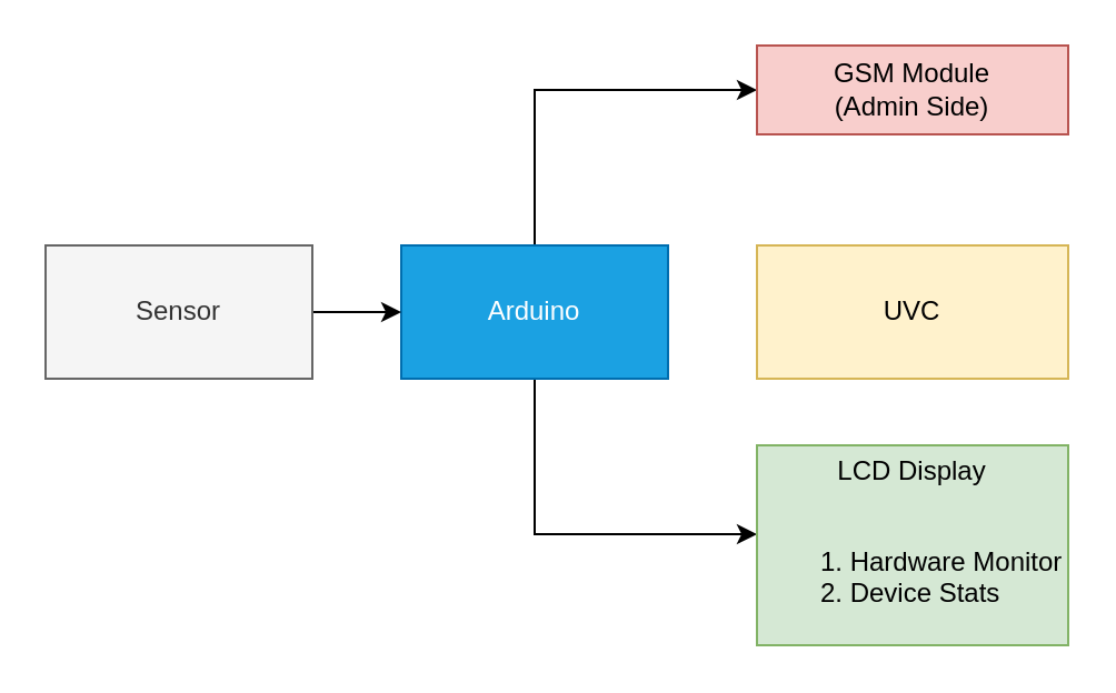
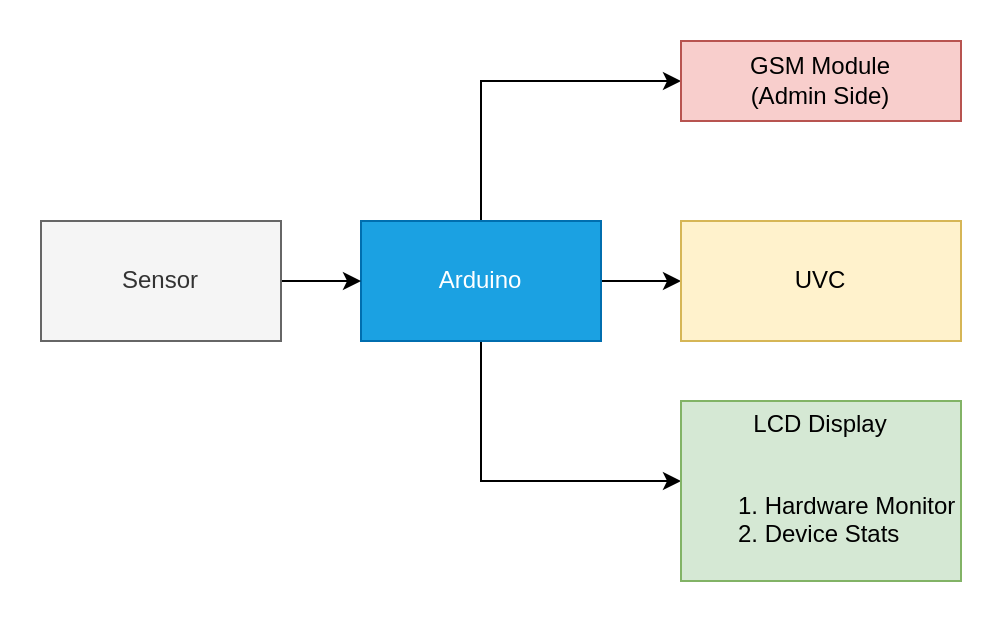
+ <mxCell id="2" value="" style="edgeStyle=none;rounded=0;orthogonalLoop=1;jettySize=auto;html=1;endArrow=classic;endFill=1;" edge="1" parent="1" source="5" target="7"><mxGeometry relative="1" as="geometry" /></mxCell>
